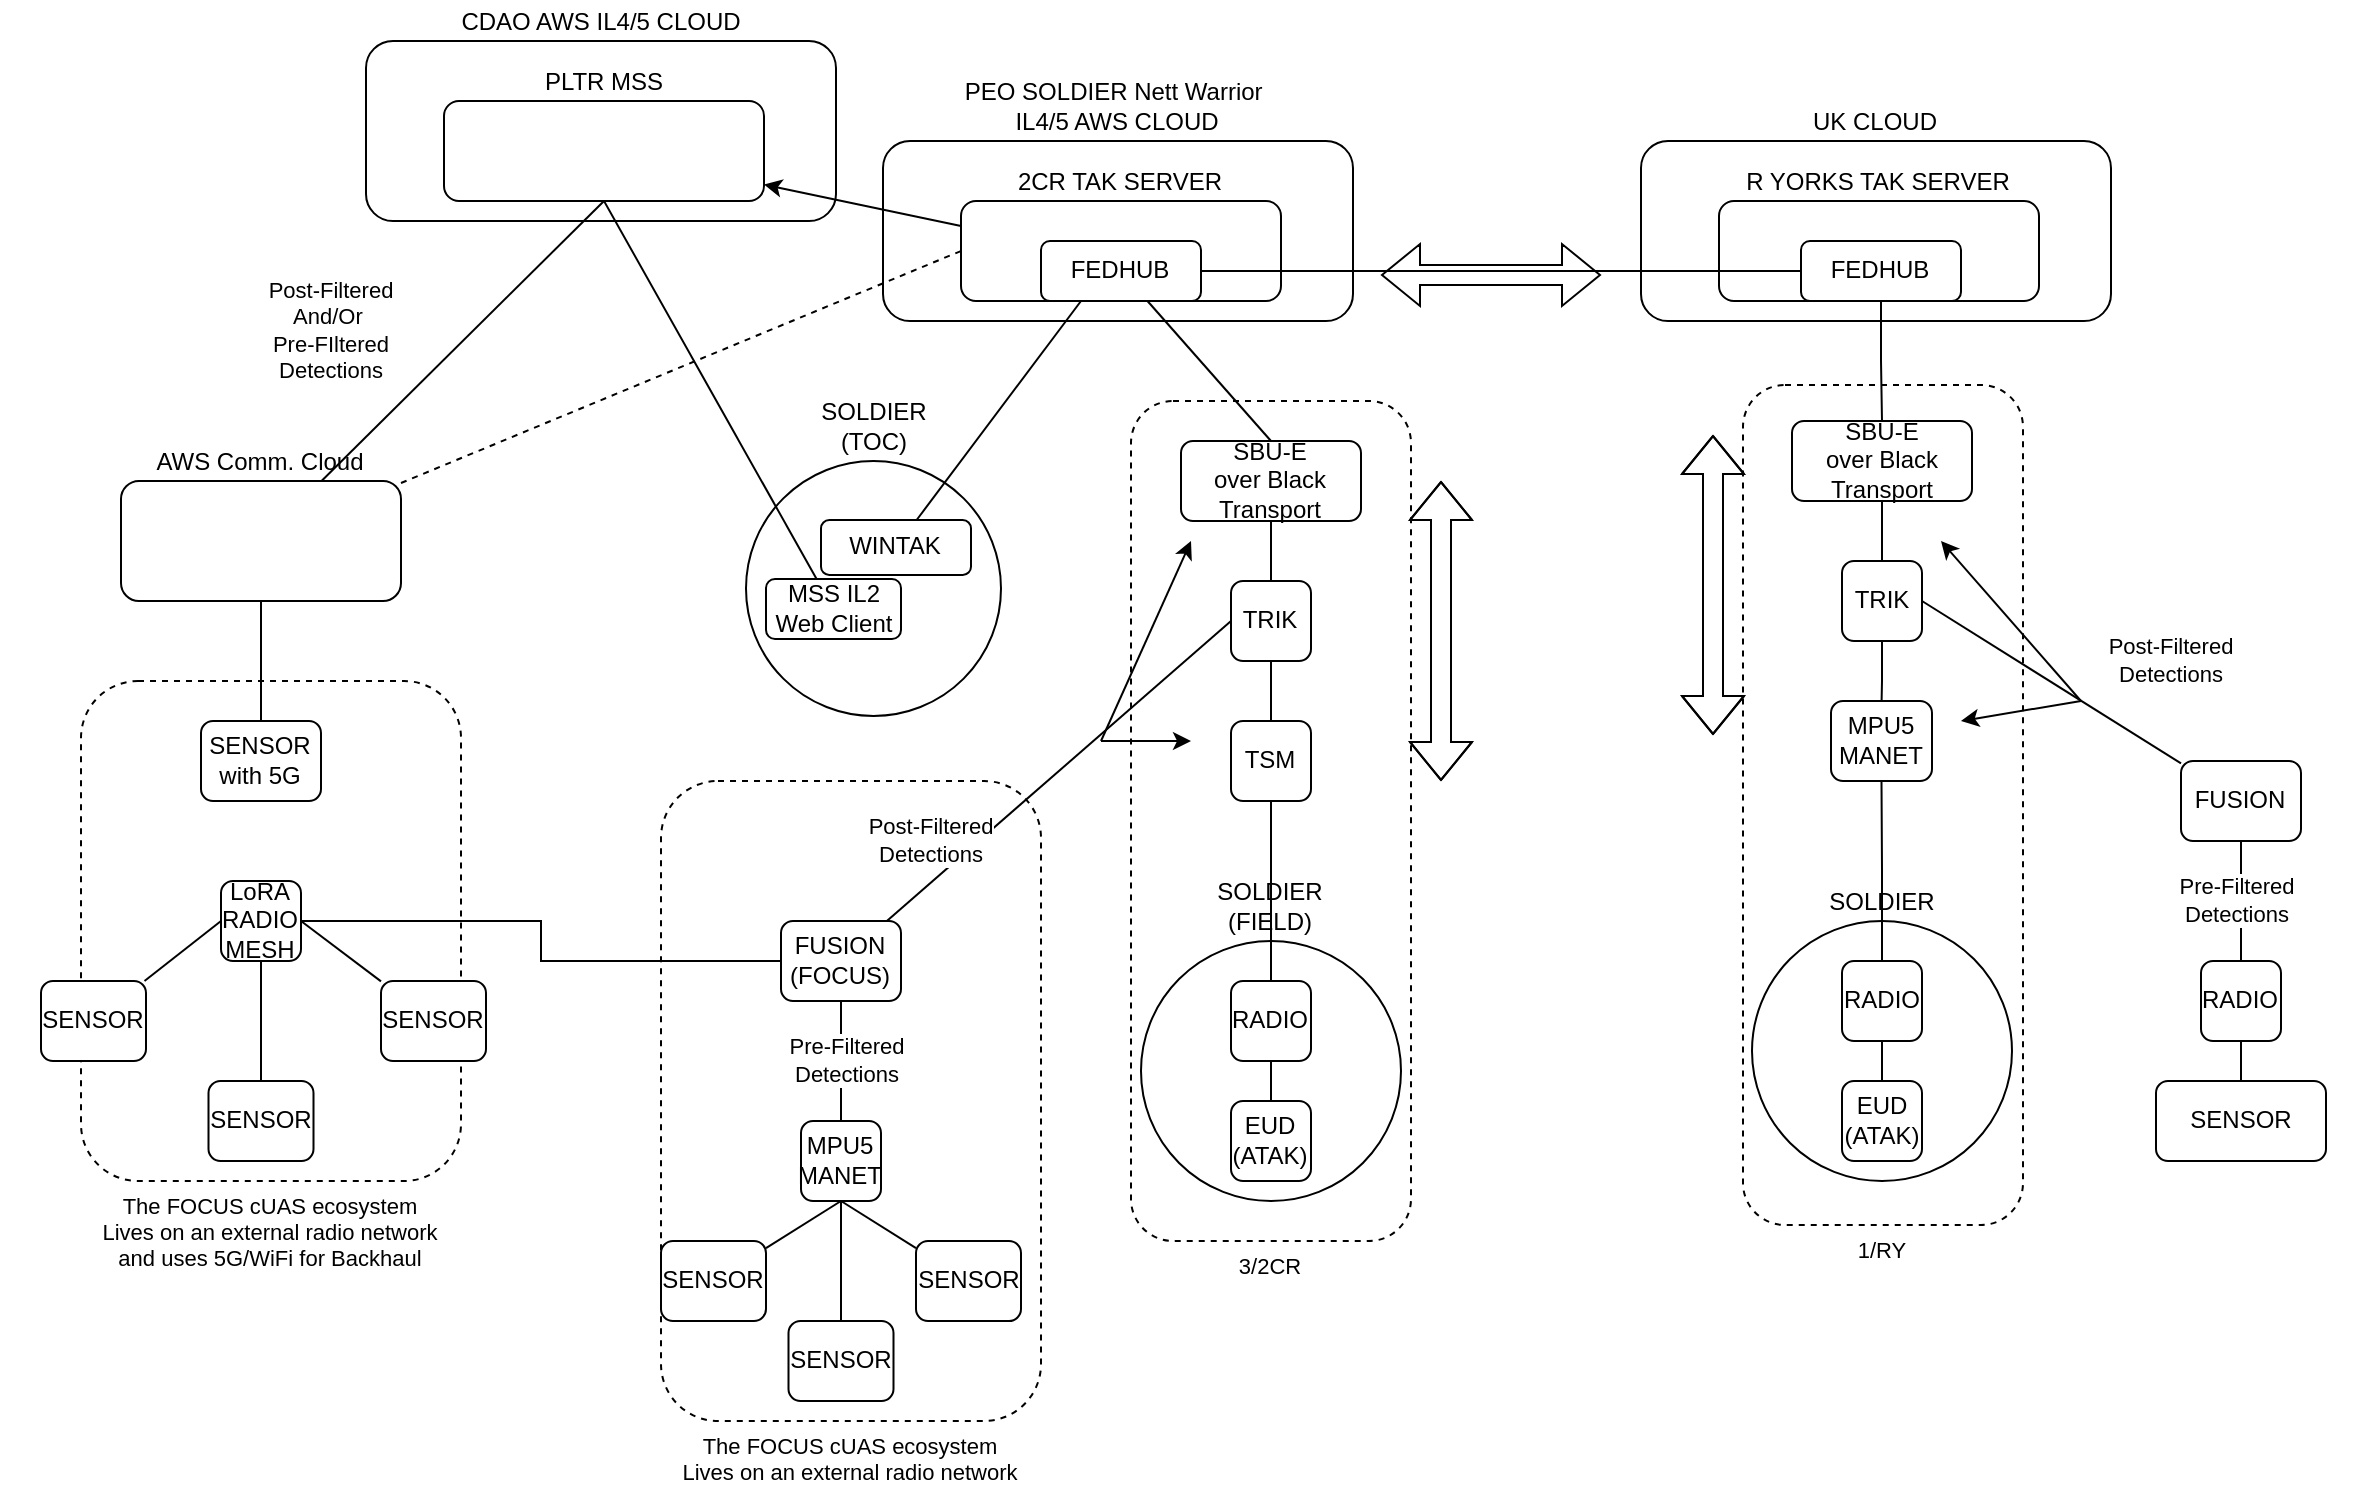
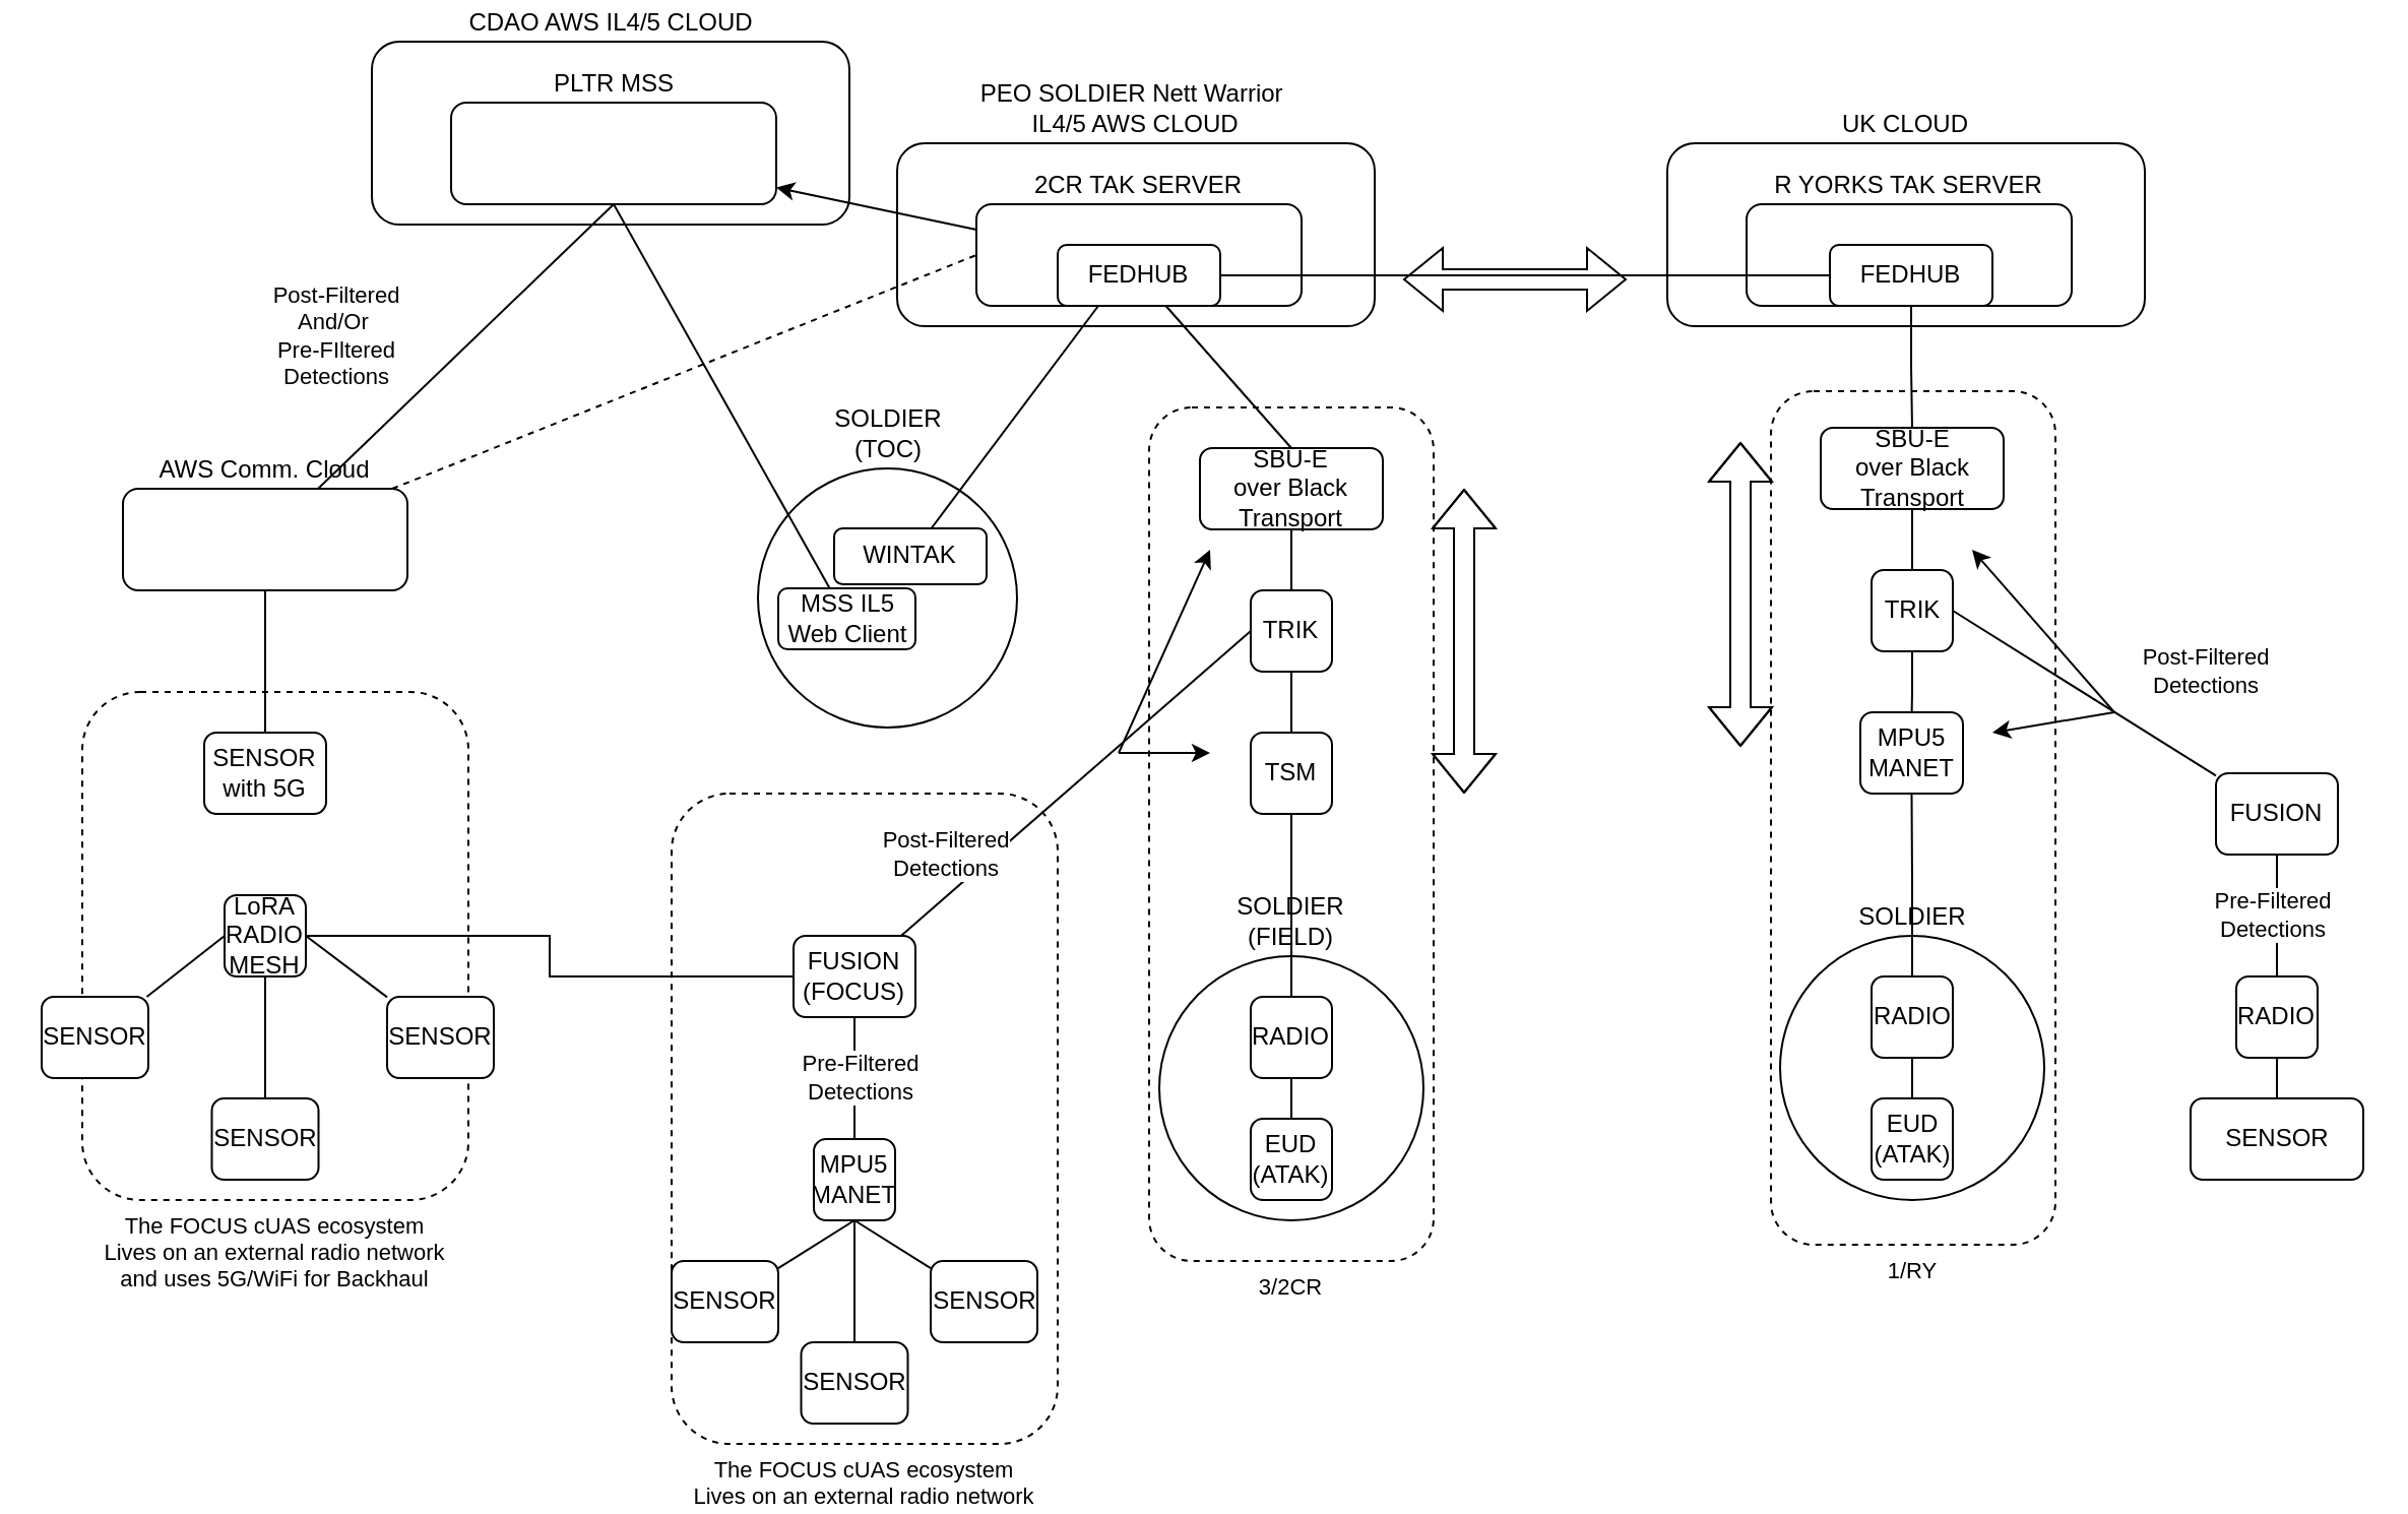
- <mxCell id="66" value="AWS Comm. Cloud" style="rounded=1;whiteSpace=wrap;html=1;labelPosition=center;verticalLabelPosition=top;align=center;verticalAlign=bottom;" vertex="1" parent="1"><mxGeometry x="60" y="240" width="140" height="60" as="geometry" /></mxCell>
+ <mxCell id="66" value="AWS Comm. Cloud" style="rounded=1;whiteSpace=wrap;html=1;labelPosition=center;verticalLabelPosition=top;align=center;verticalAlign=bottom;" vertex="1" parent="1"><mxGeometry x="60" y="240" width="140" height="50" as="geometry" /></mxCell>
- <mxCell id="83" value="MSS IL2 Web Client" style="rounded=1;whiteSpace=wrap;html=1;" vertex="1" parent="1"><mxGeometry x="382.5" y="289" width="67.5" height="30" as="geometry" /></mxCell>
+ <mxCell id="83" value="MSS IL5 Web Client" style="rounded=1;whiteSpace=wrap;html=1;" vertex="1" parent="1"><mxGeometry x="382.5" y="289" width="67.5" height="30" as="geometry" /></mxCell>
